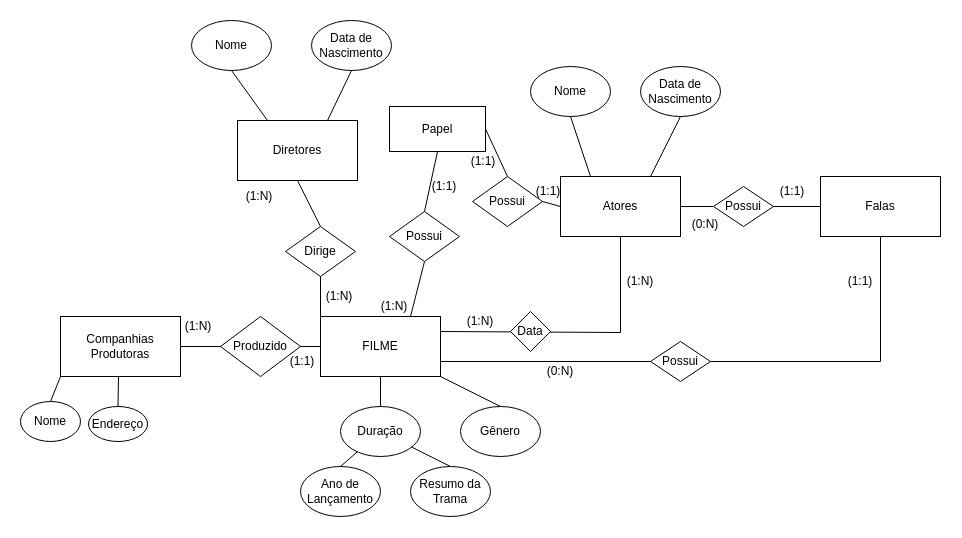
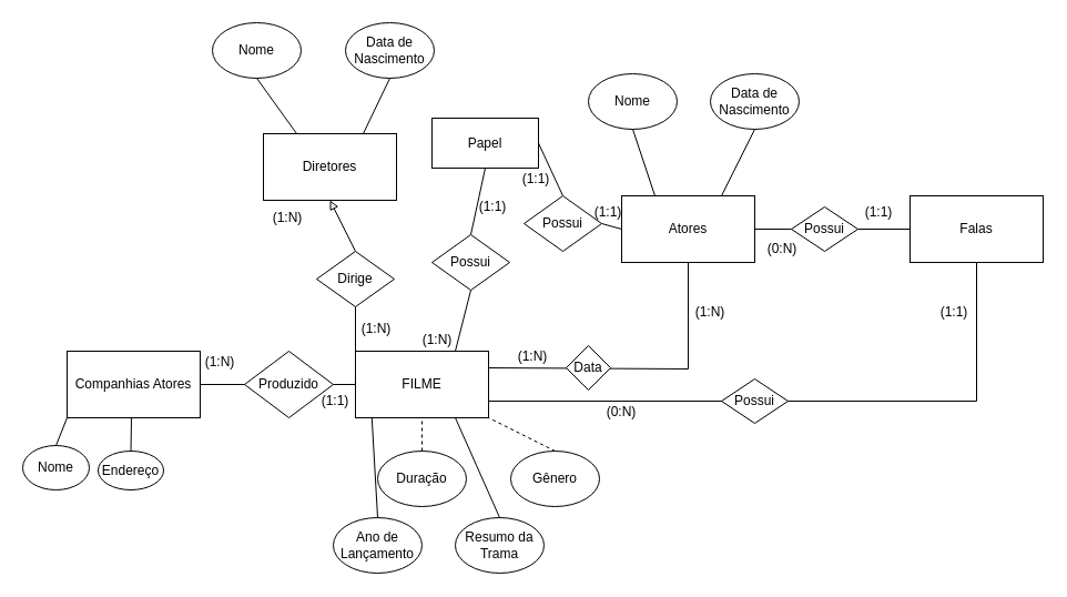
- <mxCell id="9" value="" style="endArrow=none;html=1;rounded=0;entryX=0.5;entryY=1;entryDx=0;entryDy=0;exitX=0.5;exitY=0;exitDx=0;exitDy=0;endFill=0;startArrow=none;" edge="1" parent="1" source="48" target="6"><mxGeometry width="50" height="50" relative="1" as="geometry"><mxPoint x="340" y="316" as="sourcePoint" /><mxPoint x="390" y="266" as="targetPoint" /></mxGeometry></mxCell>
+ <mxCell id="9" value="" style="endArrow=block;html=1;rounded=0;entryX=0.5;entryY=1;entryDx=0;entryDy=0;exitX=0.5;exitY=0;exitDx=0;exitDy=0;endFill=0;startArrow=none;" edge="1" parent="1" source="48" target="6"><mxGeometry width="50" height="50" relative="1" as="geometry"><mxPoint x="340" y="316" as="sourcePoint" /><mxPoint x="390" y="266" as="targetPoint" /></mxGeometry></mxCell>
- <mxCell id="8" value="Companhias Produtoras" style="rounded=0;whiteSpace=wrap;html=1;" vertex="1" parent="1"><mxGeometry x="60" y="316" width="120" height="60" as="geometry" /></mxCell>
+ <mxCell id="8" value="Companhias Atores" style="rounded=0;whiteSpace=wrap;html=1;" vertex="1" parent="1"><mxGeometry x="60" y="316" width="120" height="60" as="geometry" /></mxCell>
- <mxCell id="31" value="" style="endArrow=none;html=1;rounded=0;entryX=0.5;entryY=1;entryDx=0;entryDy=0;exitX=0.5;exitY=0;exitDx=0;exitDy=0;" edge="1" parent="1" source="4" target="2"><mxGeometry width="50" height="50" relative="1" as="geometry"><mxPoint x="305" y="416" as="sourcePoint" /><mxPoint x="330" y="386" as="targetPoint" /></mxGeometry></mxCell>
+ <mxCell id="31" value="" style="endArrow=none;html=1;rounded=0;entryX=0.5;entryY=1;entryDx=0;entryDy=0;exitX=0.5;exitY=0;exitDx=0;exitDy=0;dashed=1;" edge="1" parent="1" source="4" target="2"><mxGeometry width="50" height="50" relative="1" as="geometry"><mxPoint x="305" y="416" as="sourcePoint" /><mxPoint x="330" y="386" as="targetPoint" /></mxGeometry></mxCell>
- <mxCell id="32" value="" style="endArrow=none;html=1;rounded=0;entryX=1;entryY=1;entryDx=0;entryDy=0;exitX=0.5;exitY=0;exitDx=0;exitDy=0;" edge="1" parent="1" source="5" target="2"><mxGeometry width="50" height="50" relative="1" as="geometry"><mxPoint x="400" y="416" as="sourcePoint" /><mxPoint x="360" y="386" as="targetPoint" /></mxGeometry></mxCell>
+ <mxCell id="32" value="" style="endArrow=none;html=1;rounded=0;entryX=1;entryY=1;entryDx=0;entryDy=0;exitX=0.5;exitY=0;exitDx=0;exitDy=0;dashed=1;" edge="1" parent="1" source="5" target="2"><mxGeometry width="50" height="50" relative="1" as="geometry"><mxPoint x="400" y="416" as="sourcePoint" /><mxPoint x="360" y="386" as="targetPoint" /></mxGeometry></mxCell>
- <mxCell id="33" value="" style="endArrow=none;html=1;rounded=0;exitX=0.5;exitY=0;exitDx=0;exitDy=0;" edge="1" parent="1" source="13" target="4"><mxGeometry width="50" height="50" relative="1" as="geometry"><mxPoint x="510" y="416" as="sourcePoint" /><mxPoint x="450" y="386" as="targetPoint" /></mxGeometry></mxCell>
+ <mxCell id="33" value="" style="endArrow=none;html=1;rounded=0;entryX=0.75;entryY=1;entryDx=0;entryDy=0;exitX=0.5;exitY=0;exitDx=0;exitDy=0;" edge="1" parent="1" source="13" target="2"><mxGeometry width="50" height="50" relative="1" as="geometry"><mxPoint x="510" y="416" as="sourcePoint" /><mxPoint x="450" y="386" as="targetPoint" /></mxGeometry></mxCell>
- <mxCell id="34" value="" style="endArrow=none;html=1;rounded=0;exitX=0.5;exitY=0;exitDx=0;exitDy=0;" edge="1" parent="1" source="3" target="4"><mxGeometry width="50" height="50" relative="1" as="geometry"><mxPoint x="390" y="416" as="sourcePoint" /><mxPoint x="360" y="386" as="targetPoint" /></mxGeometry></mxCell>
+ <mxCell id="34" value="" style="endArrow=none;html=1;rounded=0;entryX=0.123;entryY=0.99;entryDx=0;entryDy=0;exitX=0.5;exitY=0;exitDx=0;exitDy=0;entryPerimeter=0;" edge="1" parent="1" source="3" target="2"><mxGeometry width="50" height="50" relative="1" as="geometry"><mxPoint x="390" y="416" as="sourcePoint" /><mxPoint x="360" y="386" as="targetPoint" /></mxGeometry></mxCell>
